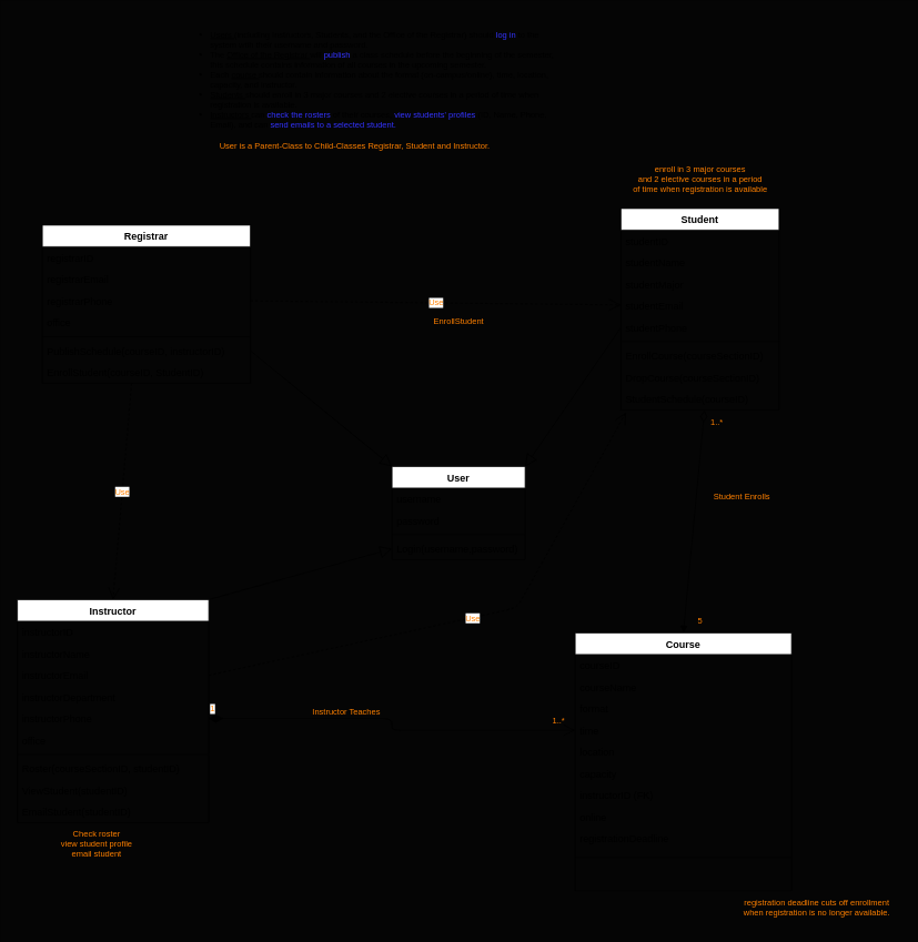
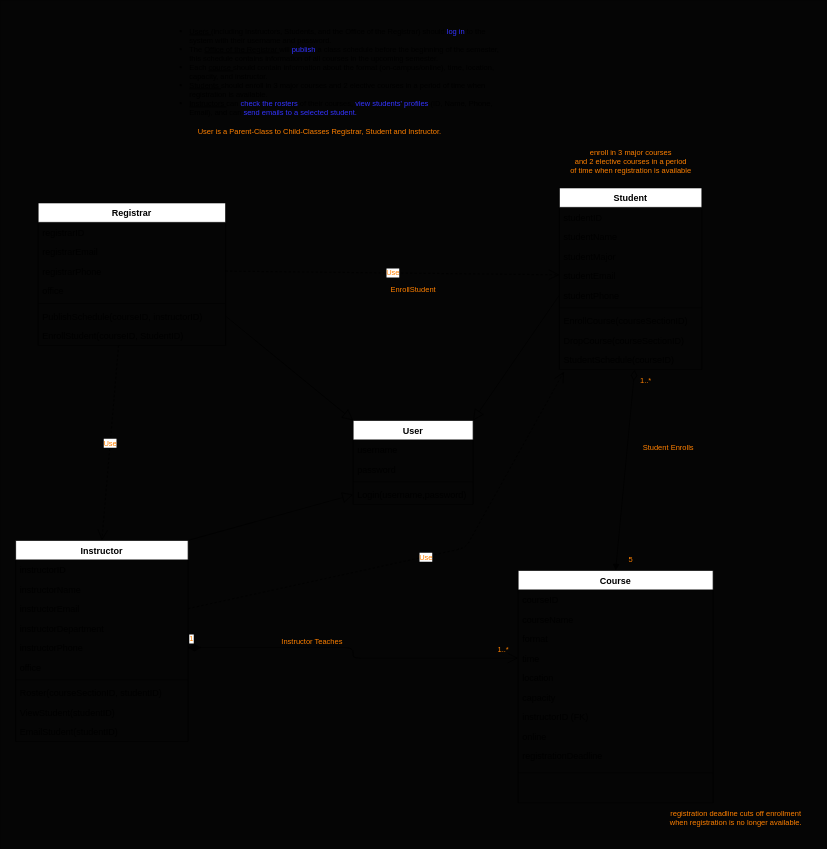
- <mxCell id="52" value="&lt;font color=&quot;#ff8000&quot;&gt;Check roster&lt;br&gt;view student profile&lt;br&gt;email student&lt;br&gt;&lt;/font&gt;" style="text;html=1;align=center;verticalAlign=middle;resizable=0;points=[];autosize=1;strokeColor=none;fillColor=none;fontSize=10;fontColor=#3333FF;" vertex="1" parent="1"><mxGeometry x="60" y="988" width="110" height="50" as="geometry" /></mxCell>
